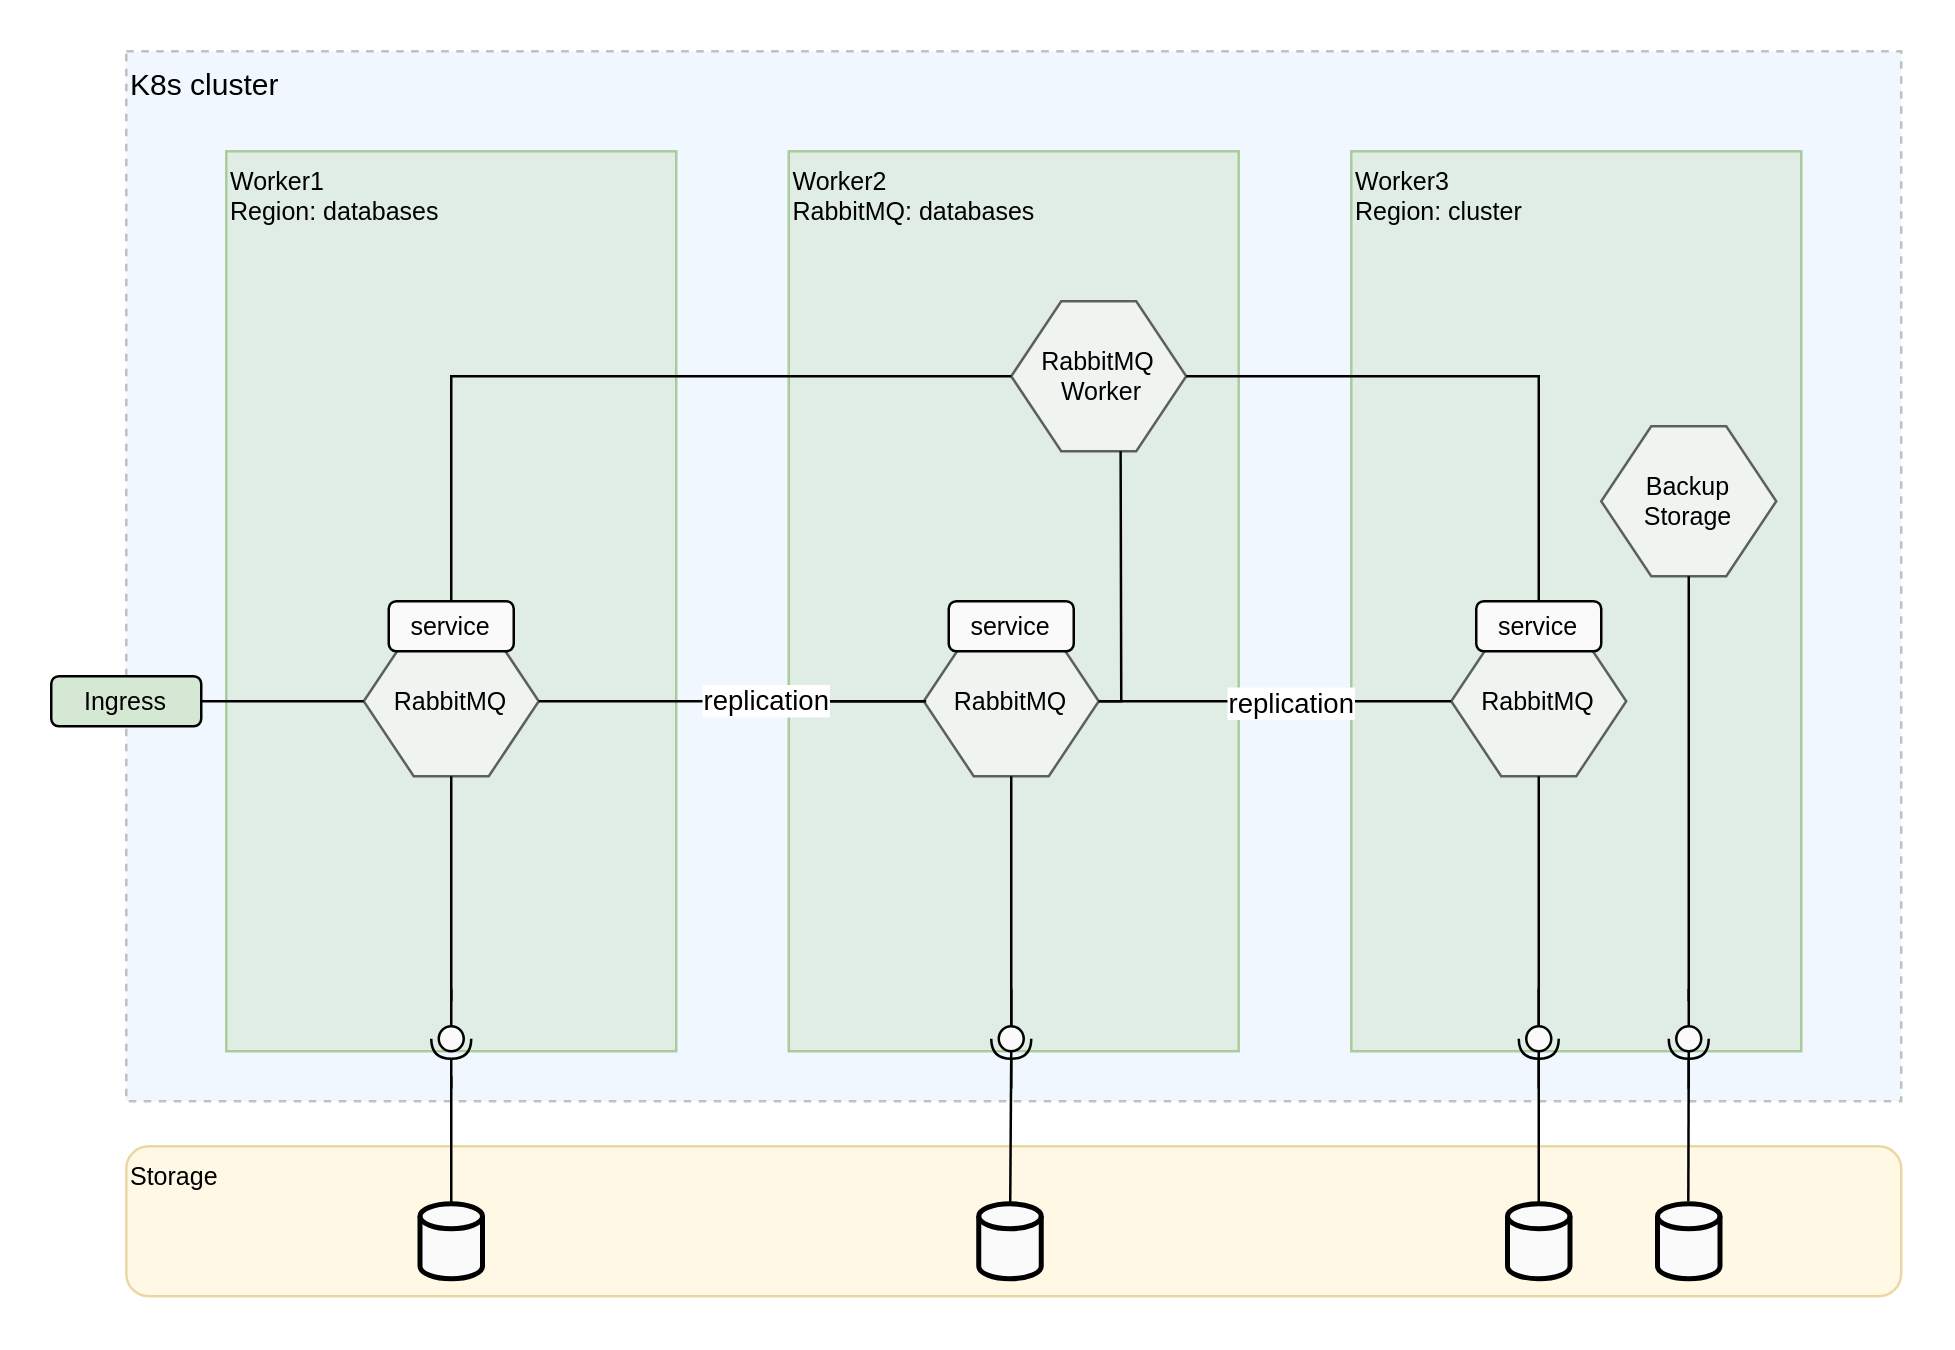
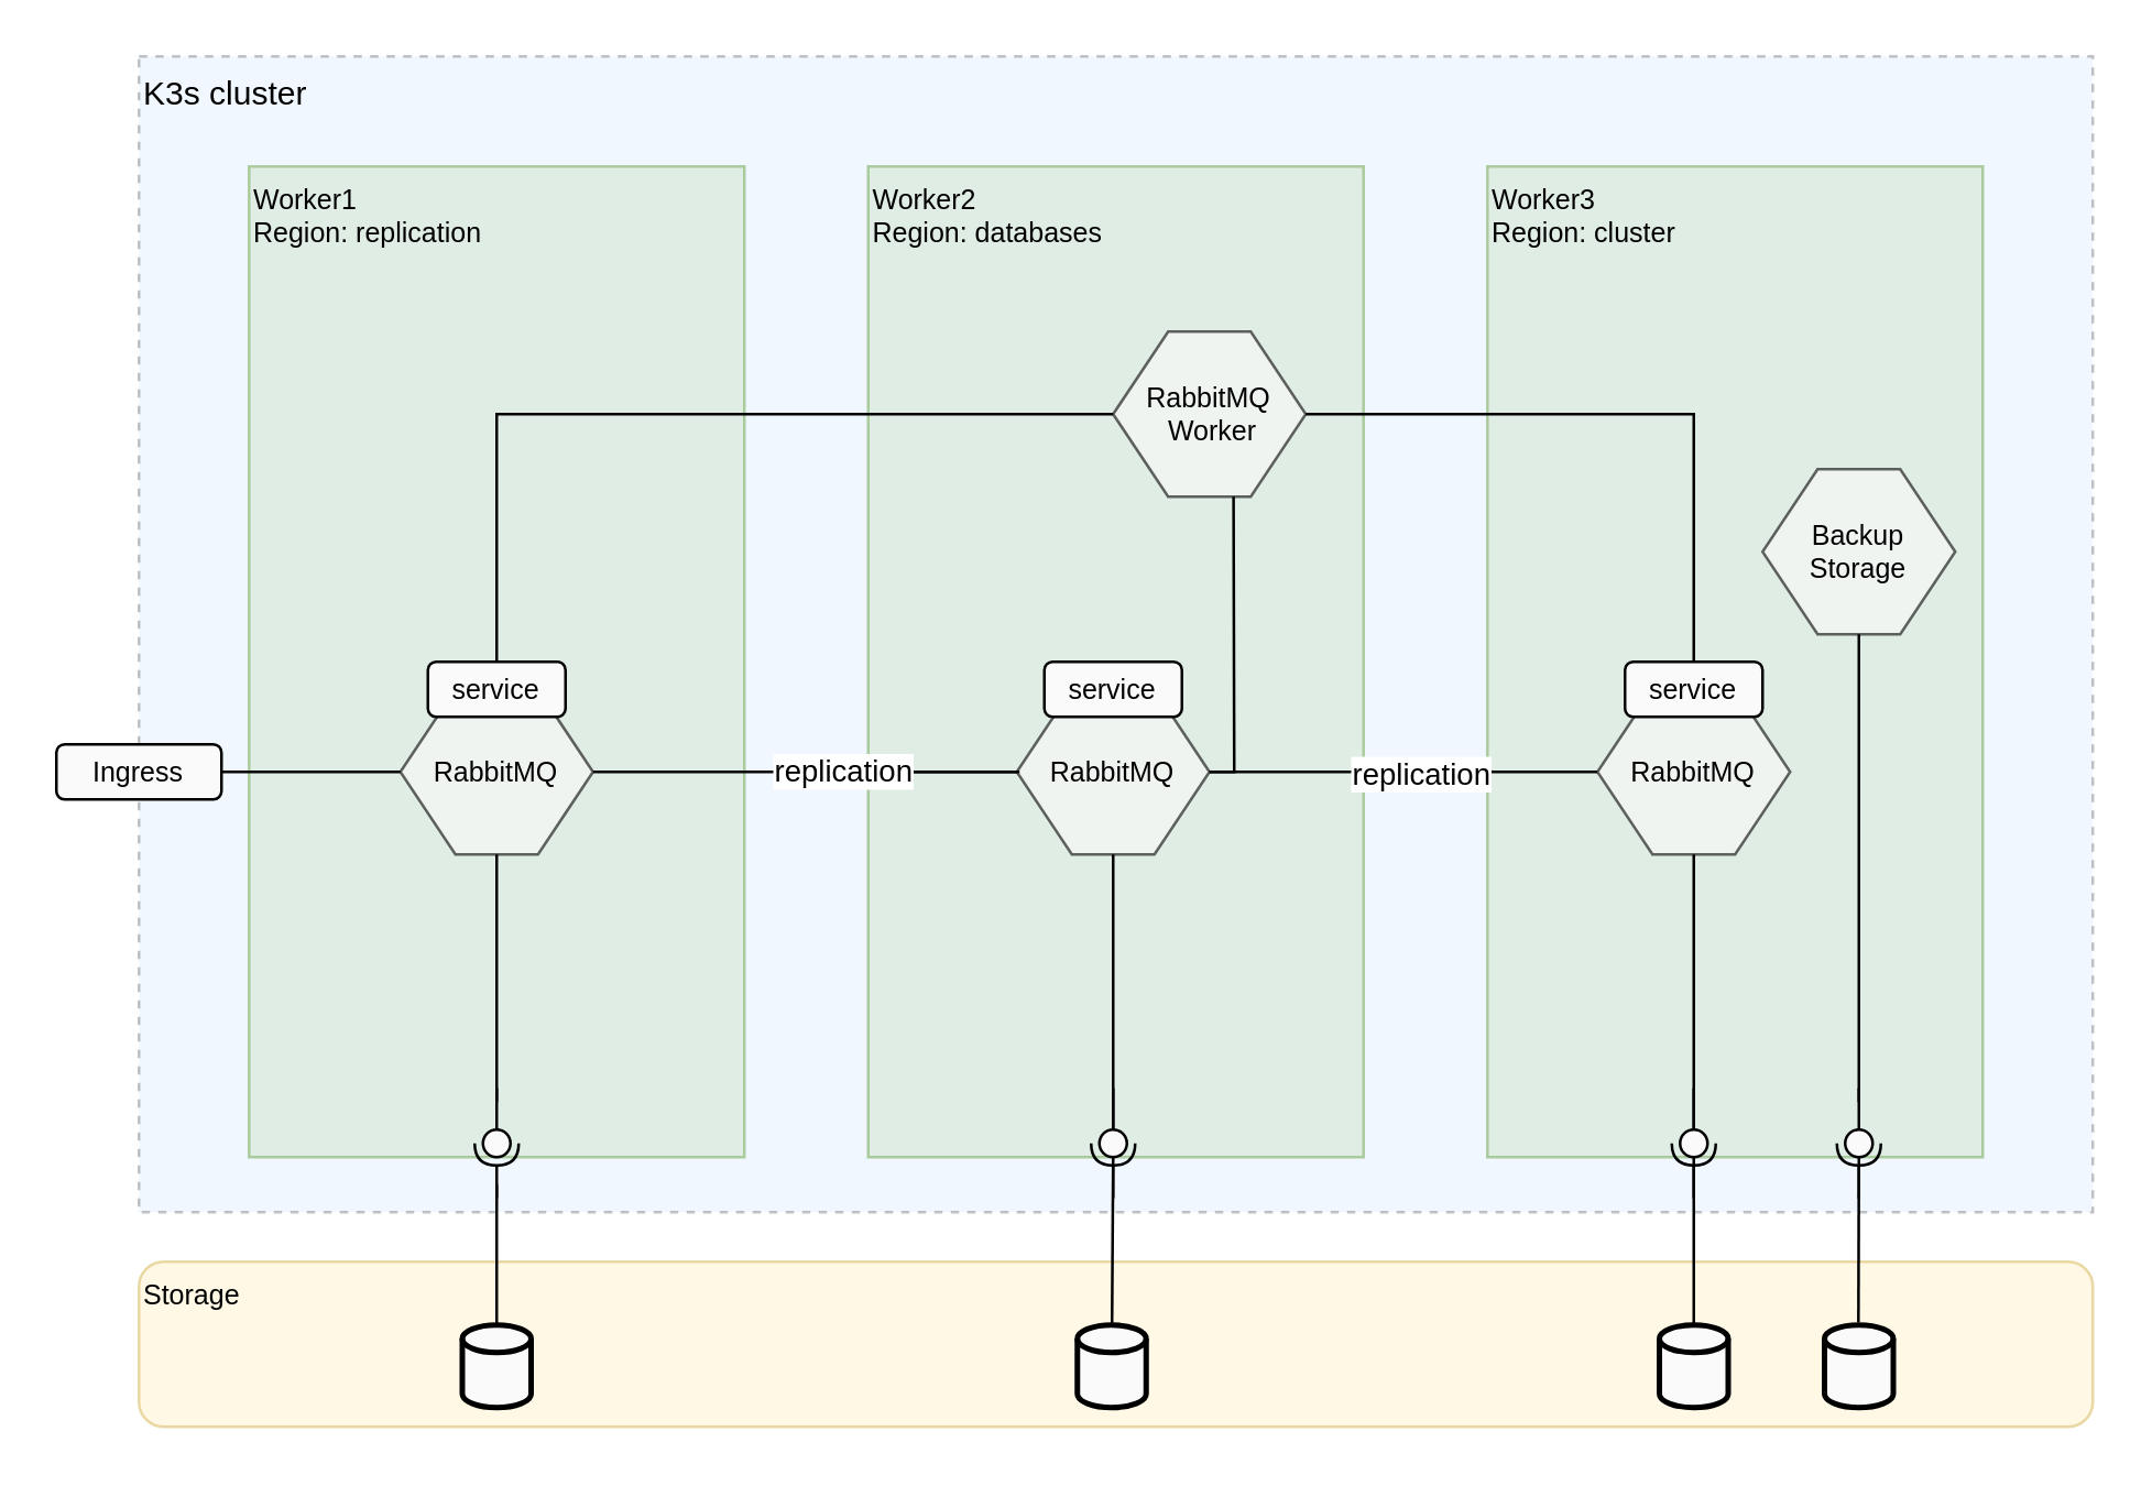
- <mxCell id="2" value="K8s cluster" style="rounded=0;whiteSpace=wrap;html=1;shadow=0;align=left;verticalAlign=top;fillColor=#cce5ff;strokeColor=#36393d;glass=0;opacity=30;dashed=1;" parent="1" vertex="1"><mxGeometry x="50" y="20" width="710" height="420" as="geometry" /></mxCell>
+ <mxCell id="2" value="K3s cluster" style="rounded=0;whiteSpace=wrap;html=1;shadow=0;align=left;verticalAlign=top;fillColor=#cce5ff;strokeColor=#36393d;glass=0;opacity=30;dashed=1;" parent="1" vertex="1"><mxGeometry x="50" y="20" width="710" height="420" as="geometry" /></mxCell>
- <mxCell id="4" value="Worker1&lt;br style=&quot;font-size: 10px;&quot;&gt;&lt;div style=&quot;font-size: 10px;&quot;&gt;&lt;span style=&quot;background-color: initial; font-size: 10px;&quot;&gt;Region: databases&lt;/span&gt;&lt;/div&gt;" style="rounded=0;whiteSpace=wrap;html=1;shadow=0;fillColor=#d5e8d4;strokeColor=#82b366;opacity=60;align=left;verticalAlign=top;fontSize=10;" parent="1" vertex="1"><mxGeometry x="90" y="60" width="180" height="360" as="geometry" /></mxCell>
+ <mxCell id="4" value="Worker1&lt;br style=&quot;font-size: 10px;&quot;&gt;&lt;div style=&quot;font-size: 10px;&quot;&gt;&lt;span style=&quot;background-color: initial; font-size: 10px;&quot;&gt;Region: replication&lt;/span&gt;&lt;/div&gt;" style="rounded=0;whiteSpace=wrap;html=1;shadow=0;fillColor=#d5e8d4;strokeColor=#82b366;opacity=60;align=left;verticalAlign=top;fontSize=10;" parent="1" vertex="1"><mxGeometry x="90" y="60" width="180" height="360" as="geometry" /></mxCell>
- <mxCell id="5" value="Worker2&lt;br style=&quot;font-size: 10px;&quot;&gt;&lt;div style=&quot;font-size: 10px;&quot;&gt;&lt;span style=&quot;background-color: initial; font-size: 10px;&quot;&gt;RabbitMQ: databases&lt;/span&gt;&lt;/div&gt;" style="rounded=0;whiteSpace=wrap;html=1;shadow=0;fillColor=#d5e8d4;strokeColor=#82b366;opacity=60;align=left;verticalAlign=top;fontSize=10;" parent="1" vertex="1"><mxGeometry x="315" y="60" width="180" height="360" as="geometry" /></mxCell>
+ <mxCell id="5" value="Worker2&lt;br style=&quot;font-size: 10px;&quot;&gt;&lt;div style=&quot;font-size: 10px;&quot;&gt;&lt;span style=&quot;background-color: initial; font-size: 10px;&quot;&gt;Region: databases&lt;/span&gt;&lt;/div&gt;" style="rounded=0;whiteSpace=wrap;html=1;shadow=0;fillColor=#d5e8d4;strokeColor=#82b366;opacity=60;align=left;verticalAlign=top;fontSize=10;" parent="1" vertex="1"><mxGeometry x="315" y="60" width="180" height="360" as="geometry" /></mxCell>
- <mxCell id="57" value="Ingress" style="rounded=1;whiteSpace=wrap;html=1;shadow=0;glass=0;sketch=0;fontSize=10;fillColor=#d5e8d4;" parent="1" vertex="1"><mxGeometry x="20" y="270" width="60" height="20" as="geometry" /></mxCell>
+ <mxCell id="57" value="Ingress" style="rounded=1;whiteSpace=wrap;html=1;shadow=0;glass=0;sketch=0;fontSize=10;fillColor=#FAFAFA;" parent="1" vertex="1"><mxGeometry x="20" y="270" width="60" height="20" as="geometry" /></mxCell>
